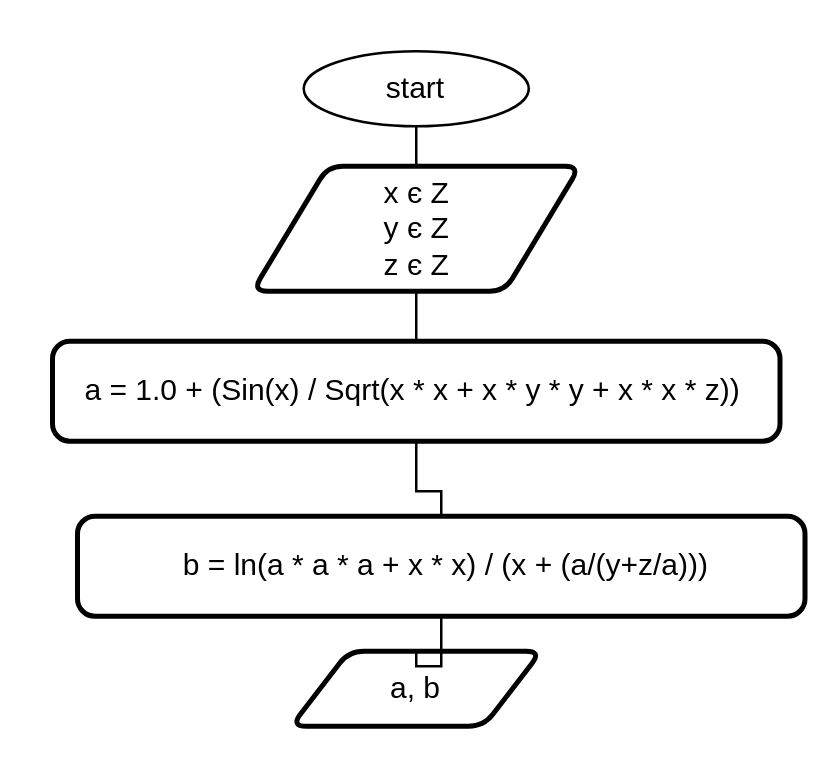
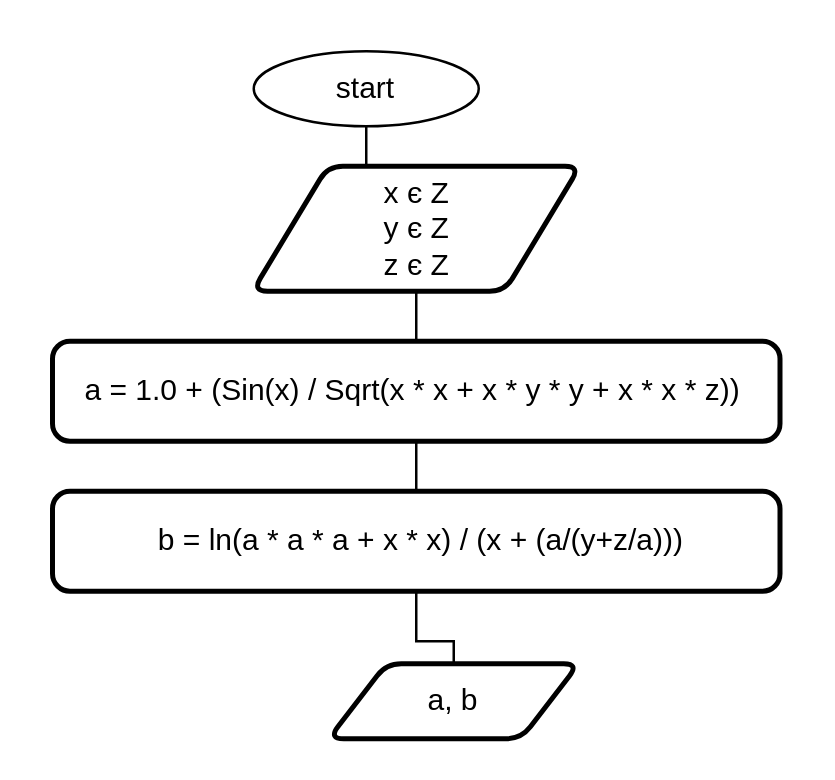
- <mxCell id="3" value="start" style="ellipse;whiteSpace=wrap;html=1;" parent="1" vertex="1"><mxGeometry x="121" y="20" width="90" height="30" as="geometry" /></mxCell>
+ <mxCell id="3" value="start" style="ellipse;whiteSpace=wrap;html=1;" parent="1" vertex="1"><mxGeometry x="101" y="20" width="90" height="30" as="geometry" /></mxCell>
- <mxCell id="12" value="&amp;nbsp;b = ln(a * a * a + x * x) / (x + (a/(y+z/a)))" style="rounded=1;whiteSpace=wrap;html=1;absoluteArcSize=1;arcSize=14;strokeWidth=2;" vertex="1" parent="1"><mxGeometry x="30.5" y="206" width="291" height="40" as="geometry" /></mxCell>
+ <mxCell id="12" value="&amp;nbsp;b = ln(a * a * a + x * x) / (x + (a/(y+z/a)))" style="rounded=1;whiteSpace=wrap;html=1;absoluteArcSize=1;arcSize=14;strokeWidth=2;" vertex="1" parent="1"><mxGeometry x="20.5" y="196" width="291" height="40" as="geometry" /></mxCell>
- <mxCell id="5" value="a, b" style="shape=parallelogram;html=1;strokeWidth=2;perimeter=parallelogramPerimeter;whiteSpace=wrap;rounded=1;arcSize=12;size=0.23;" parent="1" vertex="1"><mxGeometry x="116" y="260" width="100" height="30" as="geometry" /></mxCell>
+ <mxCell id="5" value="a, b" style="shape=parallelogram;html=1;strokeWidth=2;perimeter=parallelogramPerimeter;whiteSpace=wrap;rounded=1;arcSize=12;size=0.23;" parent="1" vertex="1"><mxGeometry x="131" y="265" width="100" height="30" as="geometry" /></mxCell>
